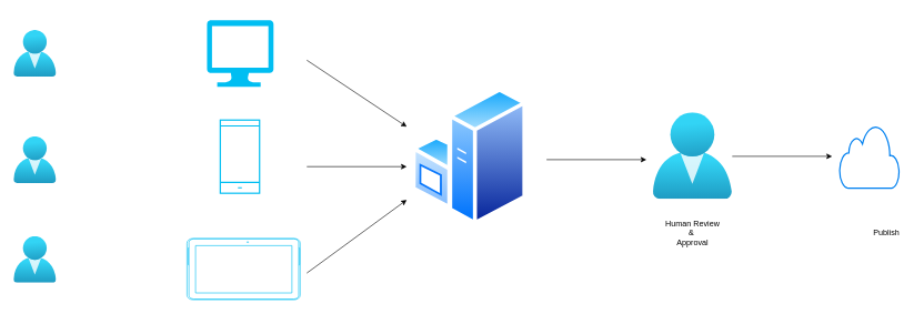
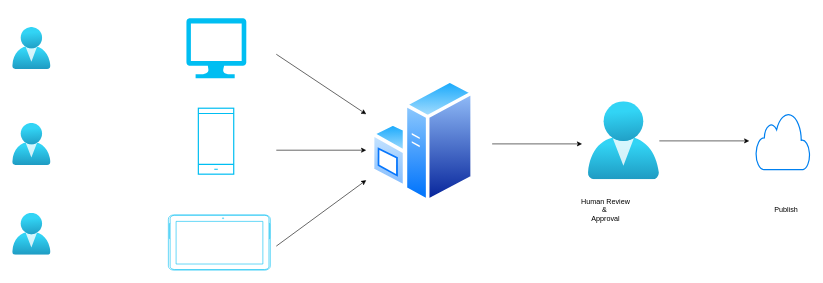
- <mxCell id="17" value="Human Review&lt;div&gt;&amp;amp;&amp;nbsp;&lt;/div&gt;&lt;div&gt;Approval&lt;/div&gt;" style="text;html=1;align=center;verticalAlign=middle;resizable=0;points=[];autosize=1;strokeColor=none;fillColor=none;" vertex="1" parent="1"><mxGeometry x="989.43" y="320" width="100" height="60" as="geometry" /></mxCell>
+ <mxCell id="17" value="Human Review&lt;div&gt;&amp;amp;&amp;nbsp;&lt;/div&gt;&lt;div&gt;Approval&lt;/div&gt;" style="text;html=1;align=center;verticalAlign=middle;resizable=0;points=[];autosize=1;strokeColor=none;fillColor=none;" vertex="1" parent="1"><mxGeometry x="959.43" y="320" width="100" height="60" as="geometry" /></mxCell>
- <mxCell id="19" value="Publish" style="text;html=1;align=center;verticalAlign=middle;resizable=0;points=[];autosize=1;strokeColor=none;fillColor=none;" vertex="1" parent="1"><mxGeometry x="1300" y="335" width="60" height="30" as="geometry" /></mxCell>
+ <mxCell id="19" value="Publish" style="text;html=1;align=center;verticalAlign=middle;resizable=0;points=[];autosize=1;strokeColor=none;fillColor=none;" vertex="1" parent="1"><mxGeometry x="1280" y="335" width="60" height="30" as="geometry" /></mxCell>
